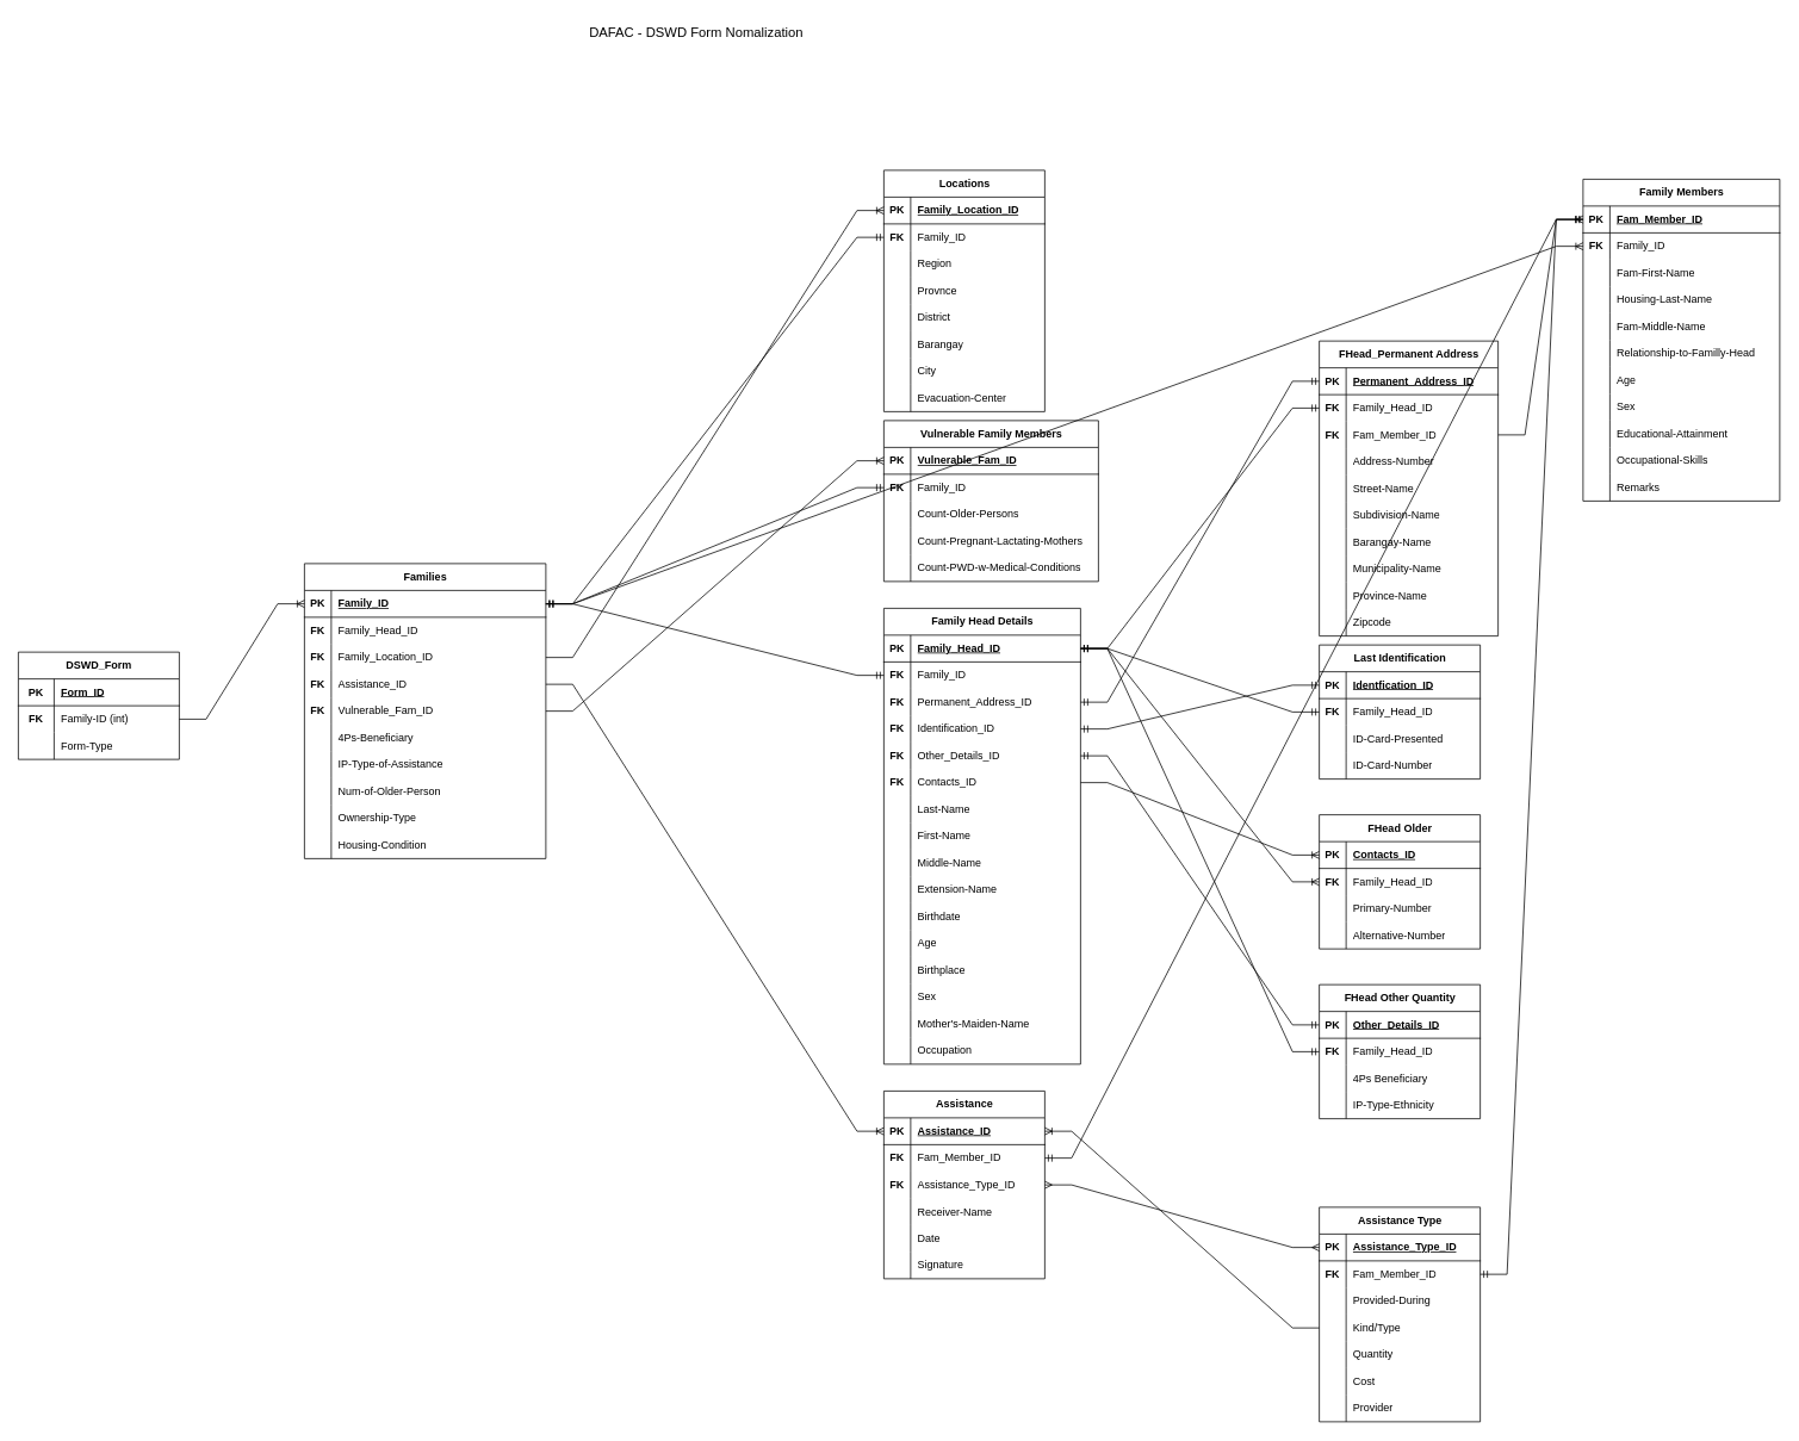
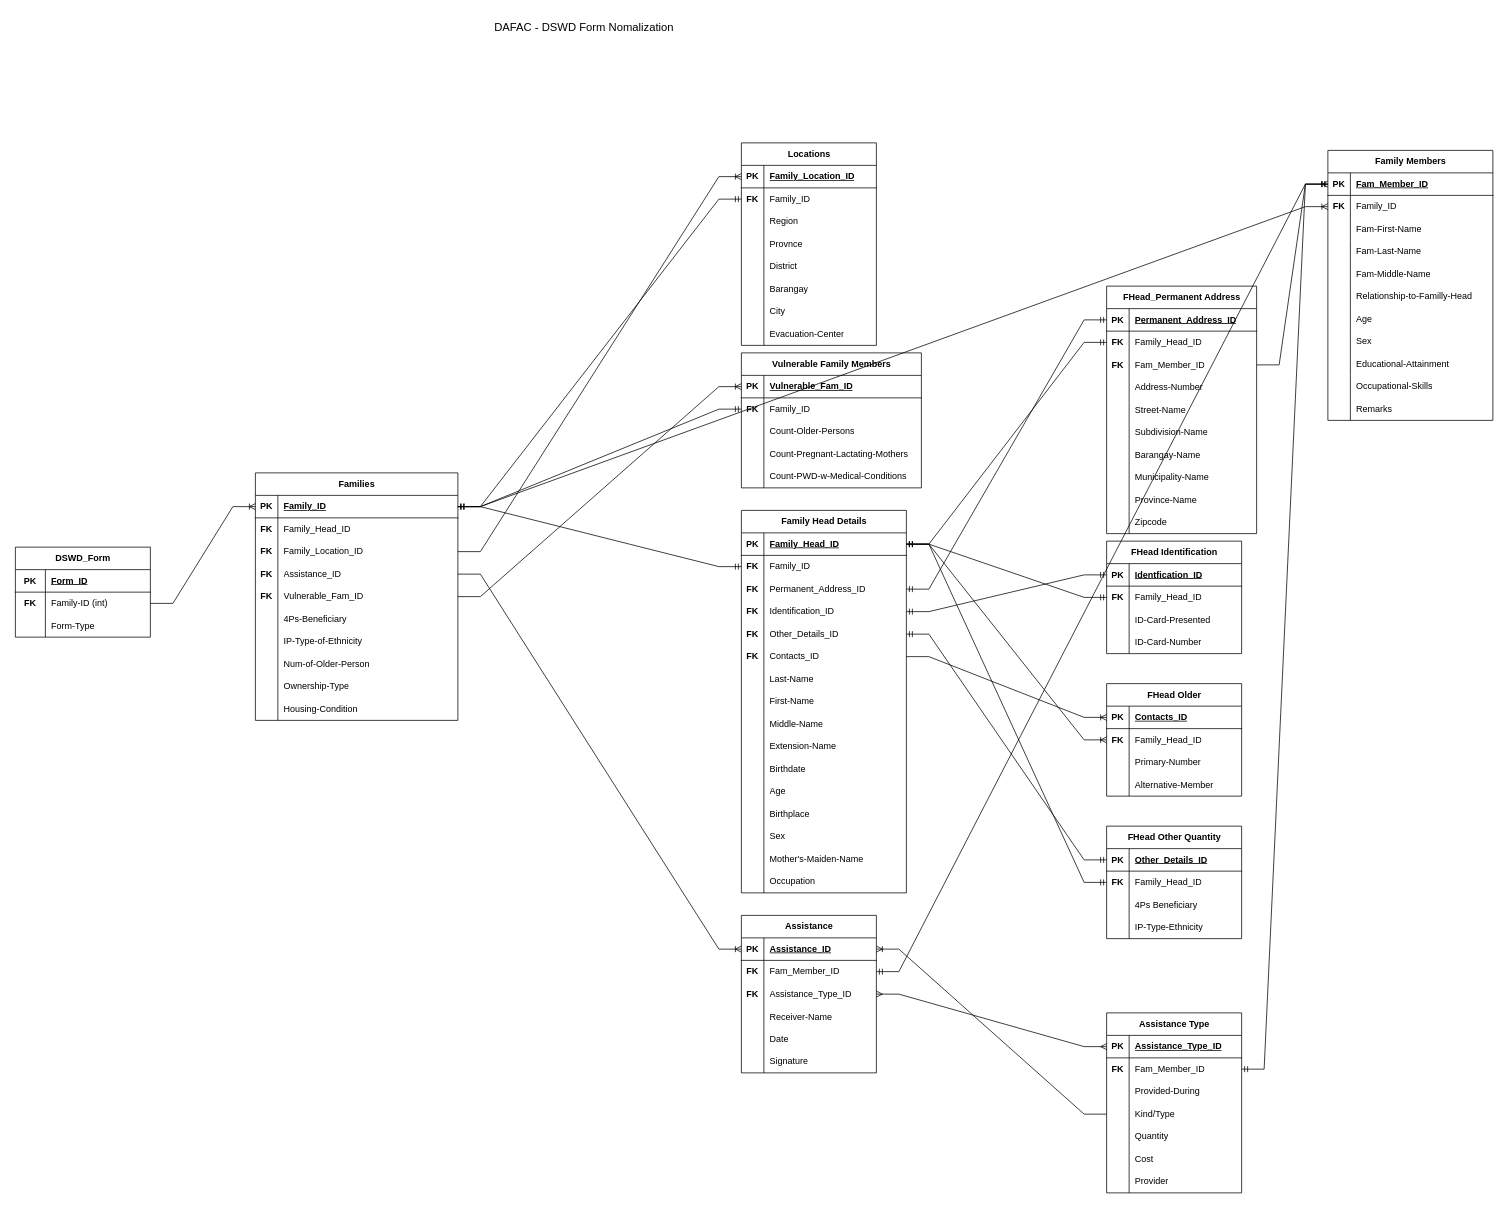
- <mxCell id="94" value="Housing-Last-Name" style="shape=partialRectangle;connectable=0;fillColor=none;top=0;left=0;bottom=0;right=0;align=left;spacingLeft=6;overflow=hidden;whiteSpace=wrap;html=1;" parent="92" vertex="1"><mxGeometry x="30" width="190" height="30" as="geometry"><mxRectangle width="190" height="30" as="alternateBounds" /></mxGeometry></mxCell>
+ <mxCell id="94" value="Fam-Last-Name" style="shape=partialRectangle;connectable=0;fillColor=none;top=0;left=0;bottom=0;right=0;align=left;spacingLeft=6;overflow=hidden;whiteSpace=wrap;html=1;" parent="92" vertex="1"><mxGeometry x="30" width="190" height="30" as="geometry"><mxRectangle width="190" height="30" as="alternateBounds" /></mxGeometry></mxCell>
- <mxCell id="232" value="Last Identification" style="shape=table;startSize=30;container=1;collapsible=1;childLayout=tableLayout;fixedRows=1;rowLines=0;fontStyle=1;align=center;resizeLast=1;html=1;" parent="1" vertex="1"><mxGeometry x="1475" y="721" width="180" height="150" as="geometry" /></mxCell>
+ <mxCell id="232" value="FHead Identification" style="shape=table;startSize=30;container=1;collapsible=1;childLayout=tableLayout;fixedRows=1;rowLines=0;fontStyle=1;align=center;resizeLast=1;html=1;" parent="1" vertex="1"><mxGeometry x="1475" y="721" width="180" height="150" as="geometry" /></mxCell>
- <mxCell id="23" value="IP-Type-of-Assistance" style="shape=partialRectangle;connectable=0;fillColor=none;top=0;left=0;bottom=0;right=0;align=left;spacingLeft=6;overflow=hidden;whiteSpace=wrap;html=1;" parent="21" vertex="1"><mxGeometry x="30" width="240" height="30" as="geometry"><mxRectangle width="240" height="30" as="alternateBounds" /></mxGeometry></mxCell>
+ <mxCell id="23" value="IP-Type-of-Ethnicity" style="shape=partialRectangle;connectable=0;fillColor=none;top=0;left=0;bottom=0;right=0;align=left;spacingLeft=6;overflow=hidden;whiteSpace=wrap;html=1;" parent="21" vertex="1"><mxGeometry x="30" width="240" height="30" as="geometry"><mxRectangle width="240" height="30" as="alternateBounds" /></mxGeometry></mxCell>
- <mxCell id="257" value="Alternative-Number" style="shape=partialRectangle;connectable=0;fillColor=none;top=0;left=0;bottom=0;right=0;align=left;spacingLeft=6;overflow=hidden;whiteSpace=wrap;html=1;" parent="255" vertex="1"><mxGeometry x="30" width="150" height="30" as="geometry"><mxRectangle width="150" height="30" as="alternateBounds" /></mxGeometry></mxCell>
+ <mxCell id="257" value="Alternative-Member" style="shape=partialRectangle;connectable=0;fillColor=none;top=0;left=0;bottom=0;right=0;align=left;spacingLeft=6;overflow=hidden;whiteSpace=wrap;html=1;" parent="255" vertex="1"><mxGeometry x="30" width="150" height="30" as="geometry"><mxRectangle width="150" height="30" as="alternateBounds" /></mxGeometry></mxCell>
